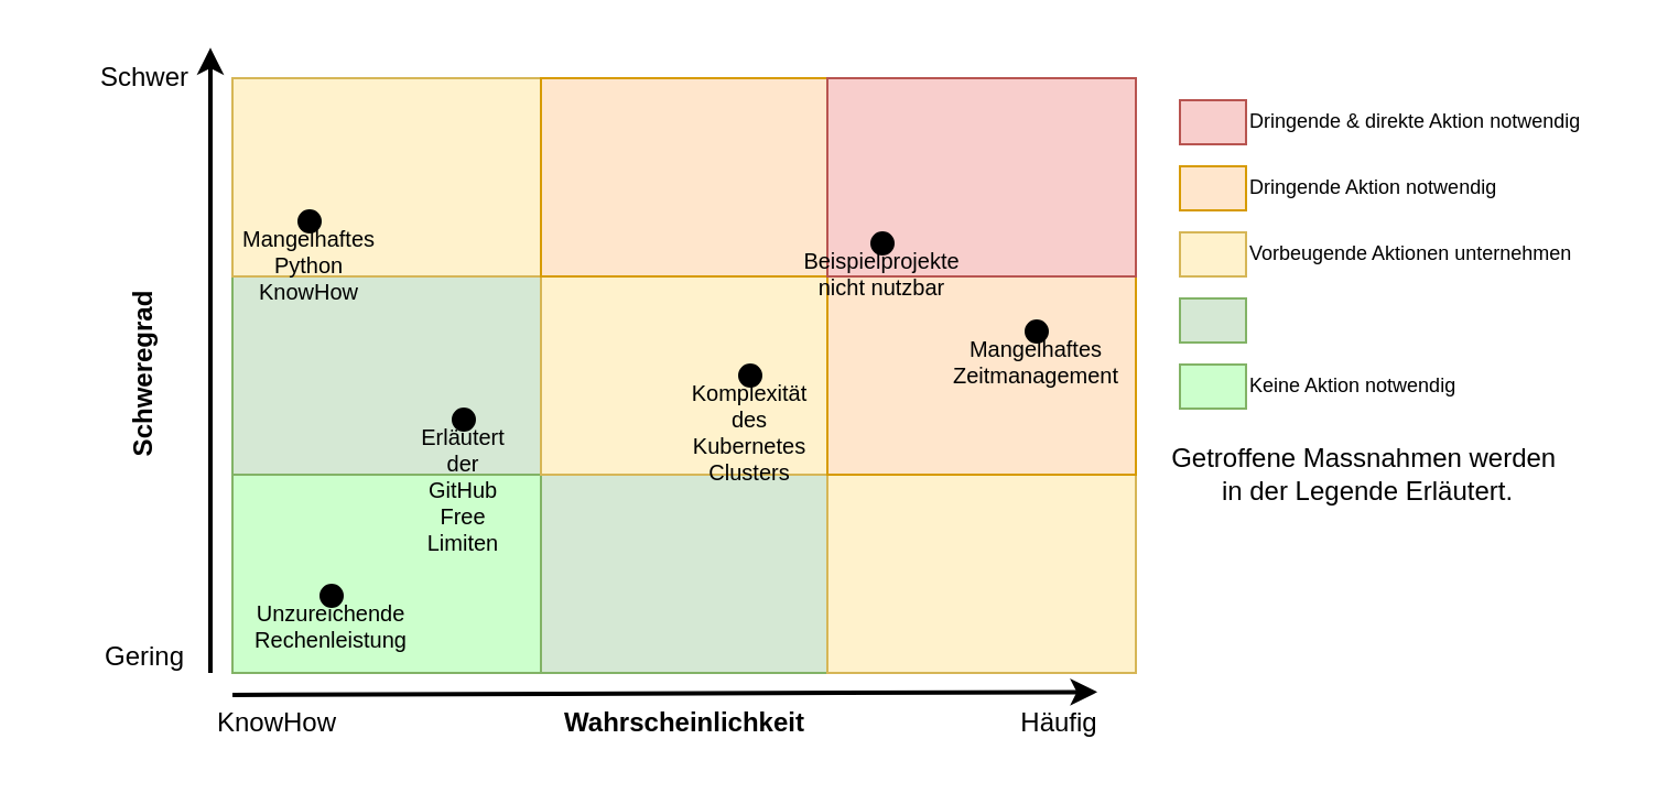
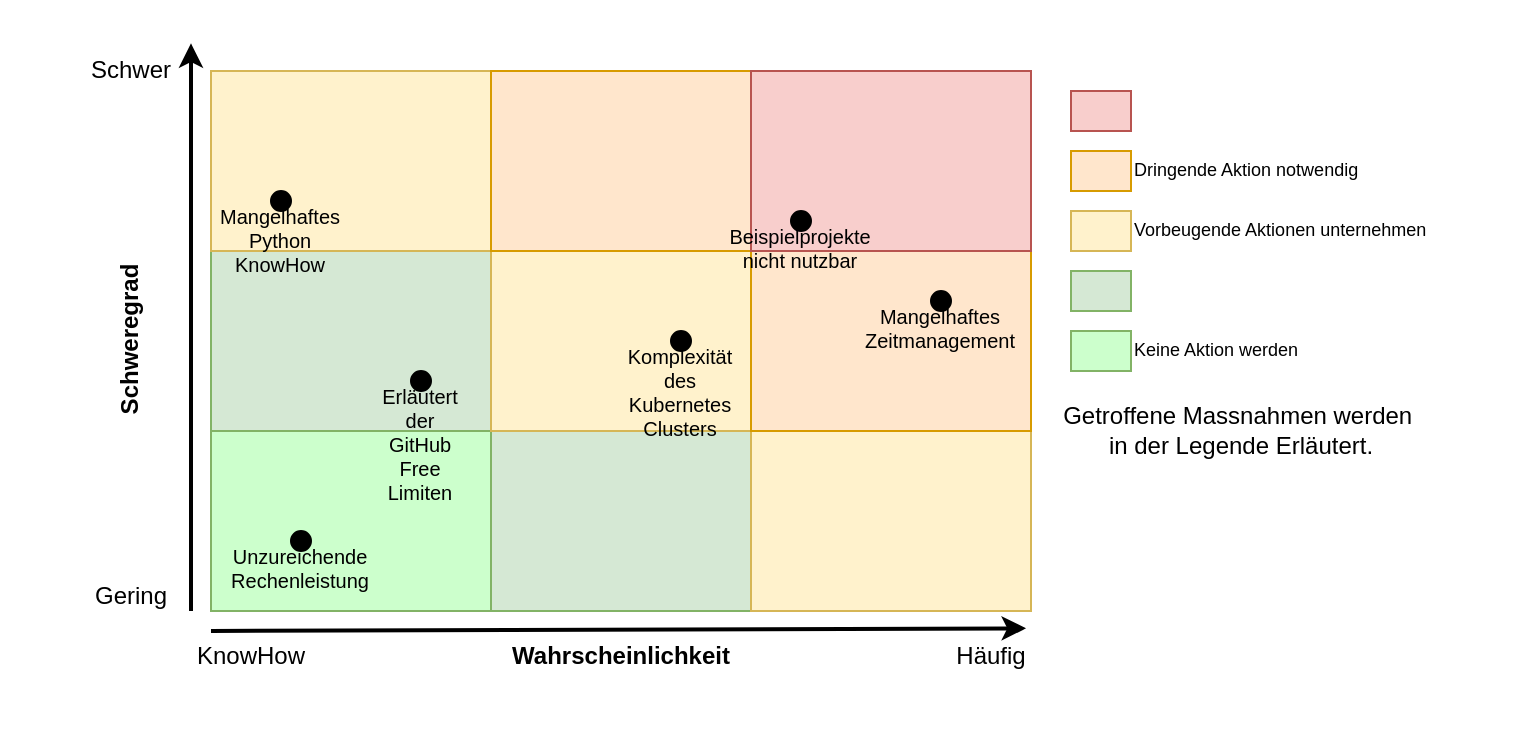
- <mxCell id="27" value="Dringende &amp;amp; direkte Aktion notwendig" style="text;html=1;align=left;verticalAlign=middle;resizable=0;points=[];autosize=1;strokeColor=none;fillColor=none;fontSize=9;" parent="1" vertex="1"><mxGeometry x="565" y="45" width="170" height="20" as="geometry" /></mxCell>
- <mxCell id="30" value="Keine Aktion notwendig" style="text;html=1;align=left;verticalAlign=middle;resizable=0;points=[];autosize=1;strokeColor=none;fillColor=none;fontSize=9;" parent="1" vertex="1"><mxGeometry x="565" y="165" width="110" height="20" as="geometry" /></mxCell>
+ <mxCell id="30" value="Keine Aktion werden" style="text;html=1;align=left;verticalAlign=middle;resizable=0;points=[];autosize=1;strokeColor=none;fillColor=none;fontSize=9;" parent="1" vertex="1"><mxGeometry x="565" y="165" width="110" height="20" as="geometry" /></mxCell>
- <mxCell id="14" value="Häufig" style="text;html=1;align=center;verticalAlign=middle;resizable=0;points=[];autosize=1;strokeColor=none;fillColor=none;" parent="1" vertex="1"><mxGeometry x="450" y="313" width="60" height="30" as="geometry" /></mxCell>
+ <mxCell id="14" value="Häufig" style="text;html=1;align=center;verticalAlign=middle;resizable=0;points=[];autosize=1;strokeColor=none;fillColor=none;" parent="1" vertex="1"><mxGeometry x="465" y="313" width="60" height="30" as="geometry" /></mxCell>
